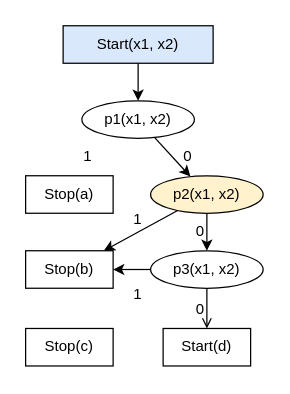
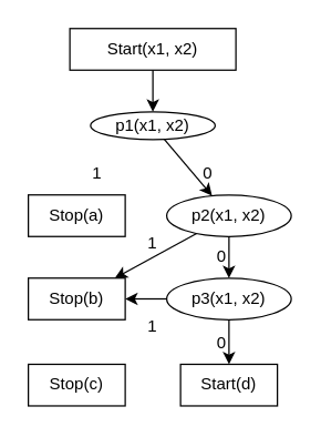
- <mxCell id="2" value="Start(x1, x2)" style="rounded=0;whiteSpace=wrap;html=1;fillColor=#dae8fc;" vertex="1" parent="1"><mxGeometry x="50" y="20" width="120" height="30" as="geometry" /></mxCell>
+ <mxCell id="2" value="Start(x1, x2)" style="rounded=0;whiteSpace=wrap;html=1;" vertex="1" parent="1"><mxGeometry x="50" y="20" width="120" height="30" as="geometry" /></mxCell>
- <mxCell id="3" value="p1(x1, x2)" style="ellipse;whiteSpace=wrap;html=1;" vertex="1" parent="1"><mxGeometry x="65" y="80" width="90" height="30" as="geometry" /></mxCell>
+ <mxCell id="3" value="p1(x1, x2)" style="ellipse;whiteSpace=wrap;html=1;" vertex="1" parent="1"><mxGeometry x="65" y="80" width="90" height="20" as="geometry" /></mxCell>
- <mxCell id="9" value="p2(x1, x2)" style="ellipse;whiteSpace=wrap;html=1;fillColor=#fff2cc;" vertex="1" parent="1"><mxGeometry x="120" y="140" width="90" height="30" as="geometry" /></mxCell>
+ <mxCell id="9" value="p2(x1, x2)" style="ellipse;whiteSpace=wrap;html=1;" vertex="1" parent="1"><mxGeometry x="120" y="140" width="90" height="30" as="geometry" /></mxCell>
- <mxCell id="15" value="" style="endArrow=open;html=1;rounded=0;" edge="1" parent="1" source="10" target="13"><mxGeometry width="50" height="50" relative="1" as="geometry"><mxPoint x="143.077" y="129.353" as="sourcePoint" /><mxPoint x="171.85" y="160.655" as="targetPoint" /></mxGeometry></mxCell>
+ <mxCell id="15" value="" style="endArrow=classic;html=1;rounded=0;" edge="1" parent="1" source="10" target="13"><mxGeometry width="50" height="50" relative="1" as="geometry"><mxPoint x="143.077" y="129.353" as="sourcePoint" /><mxPoint x="171.85" y="160.655" as="targetPoint" /></mxGeometry></mxCell>
